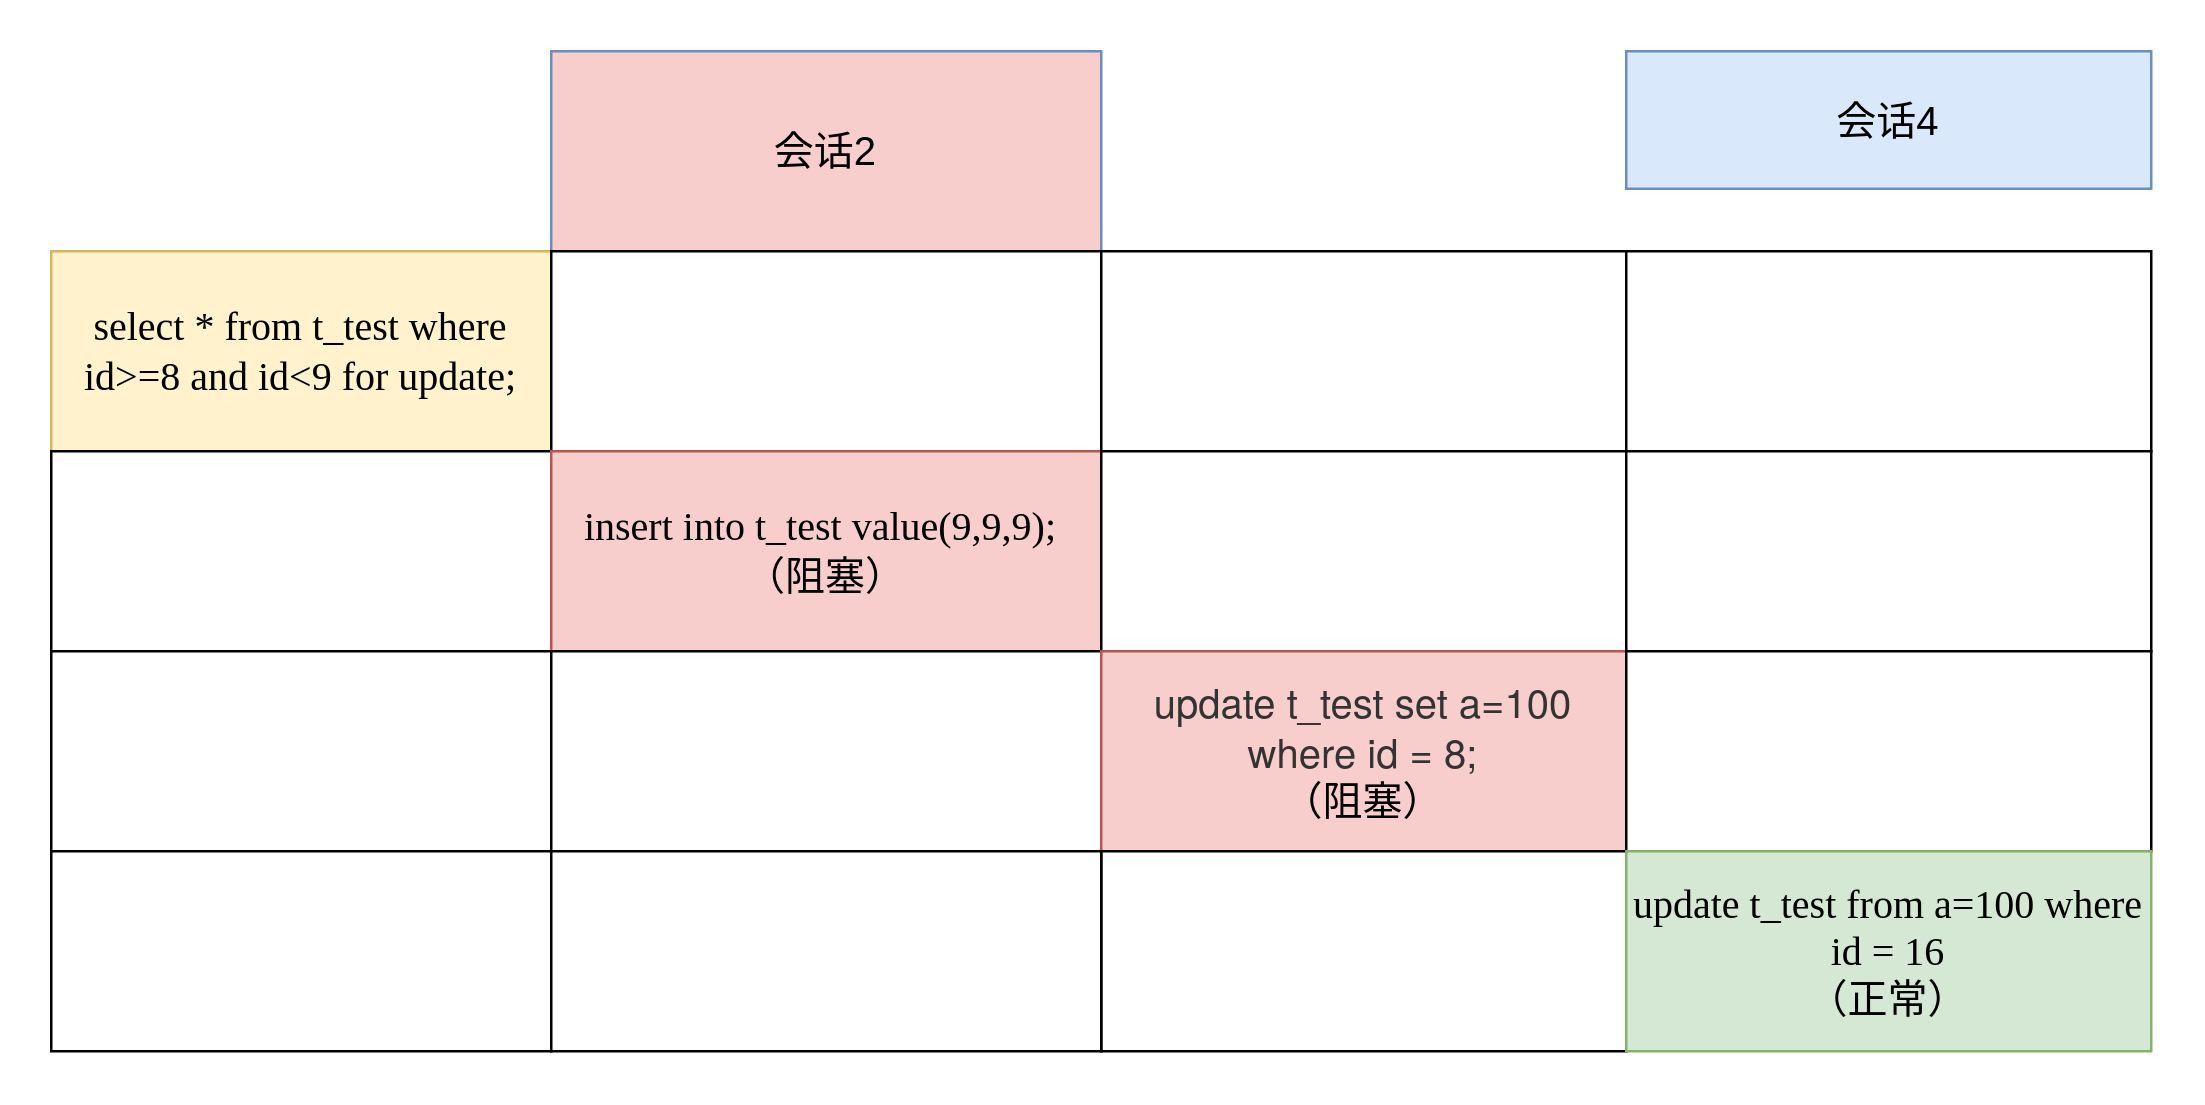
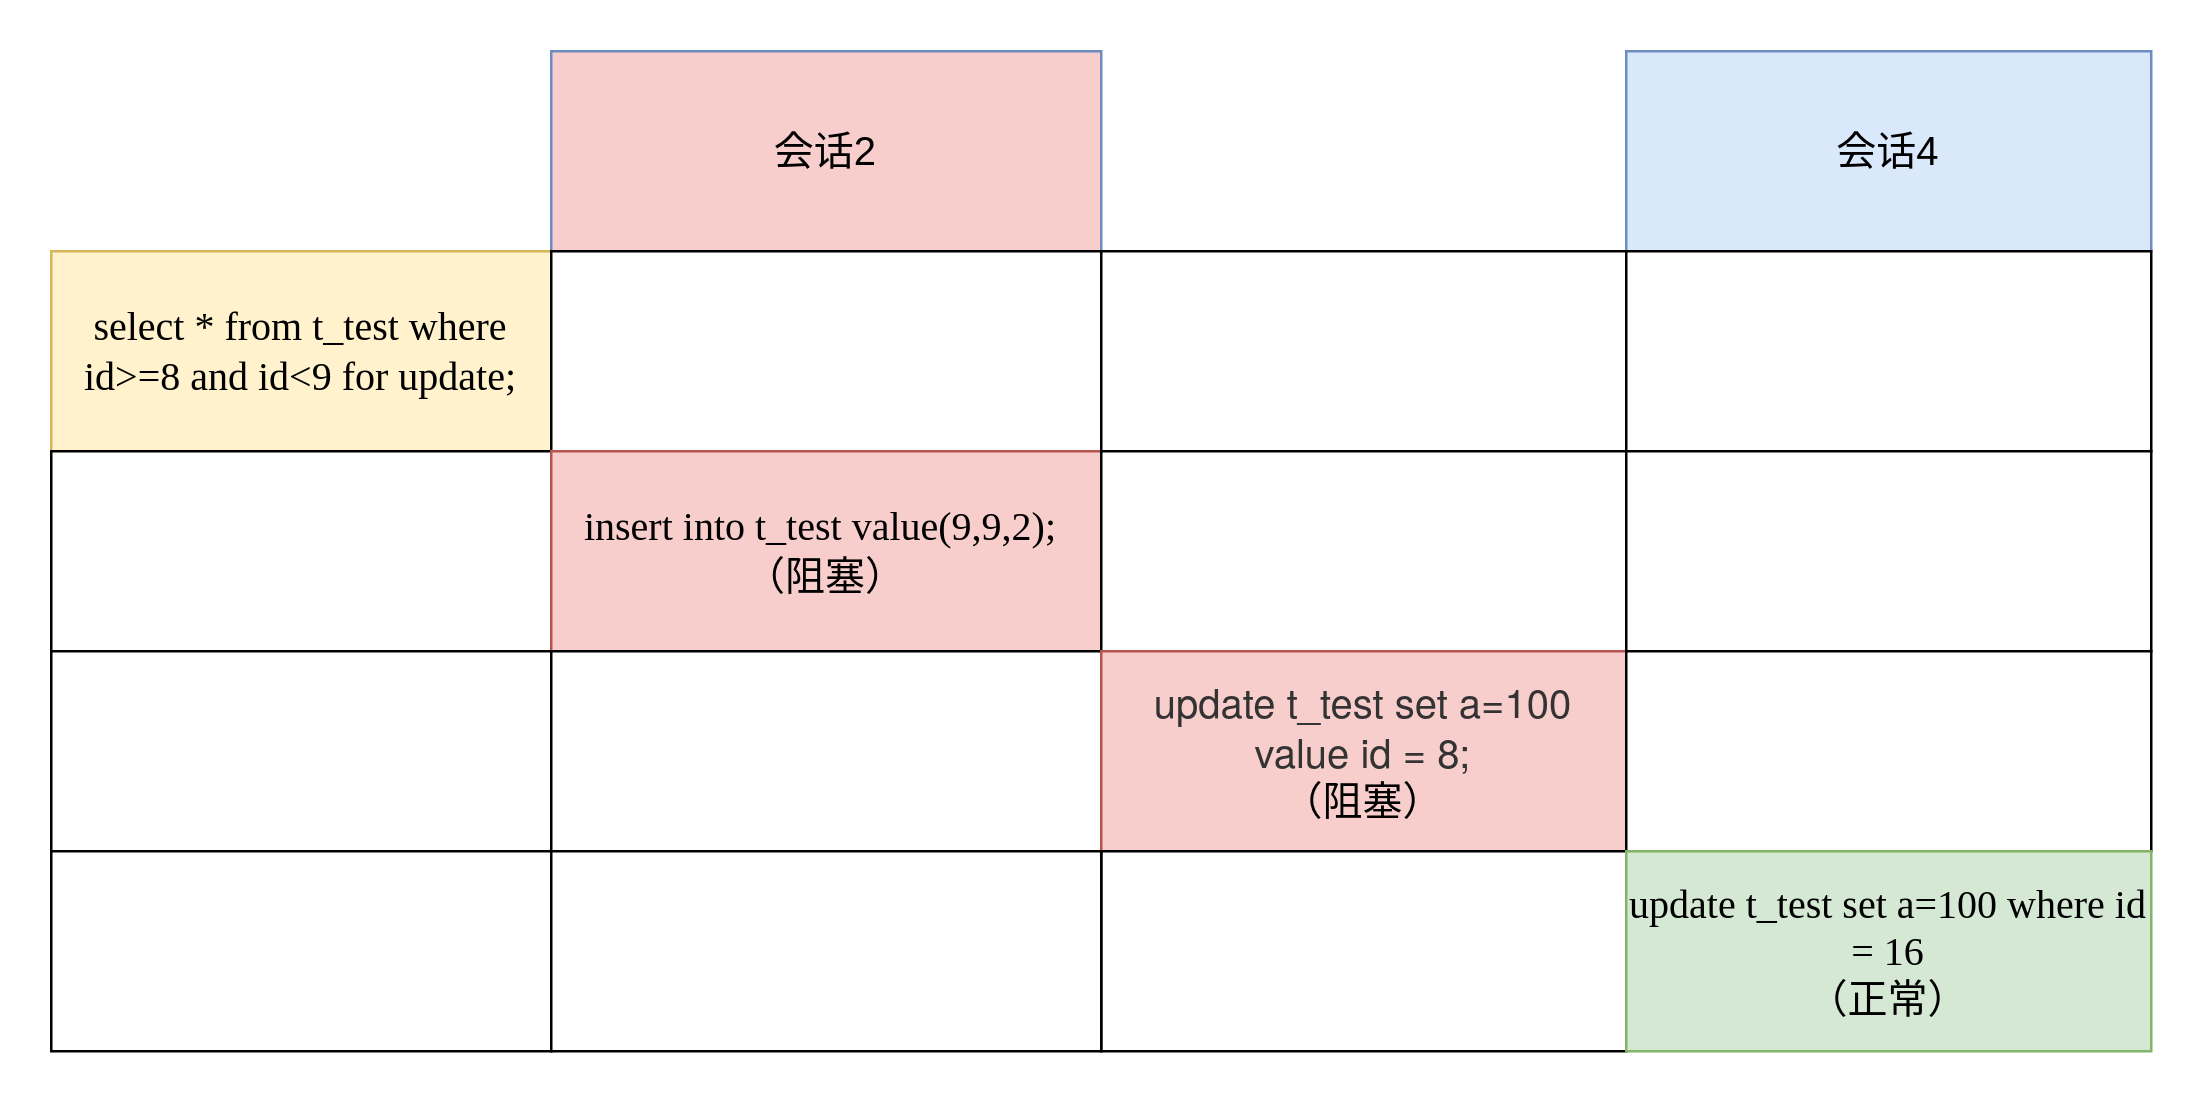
- <mxCell id="12" value="会话4" style="rounded=0;whiteSpace=wrap;html=1;fontSize=16;fillColor=#dae8fc;strokeColor=#6c8ebf;" vertex="1" parent="1"><mxGeometry x="650" y="20" width="210" height="55" as="geometry" /></mxCell>
+ <mxCell id="12" value="会话4" style="rounded=0;whiteSpace=wrap;html=1;fontSize=16;fillColor=#dae8fc;strokeColor=#6c8ebf;" vertex="1" parent="1"><mxGeometry x="650" y="20" width="210" height="80" as="geometry" /></mxCell>
- <mxCell id="7" value="insert into t_test value(9,9,9);&amp;nbsp;&lt;br&gt;（阻塞）" style="rounded=0;whiteSpace=wrap;html=1;fontSize=16;fontFamily=Times New Roman;fillColor=#f8cecc;strokeColor=#b85450;" vertex="1" parent="1"><mxGeometry x="220" y="180" width="220" height="80" as="geometry" /></mxCell>
+ <mxCell id="7" value="insert into t_test value(9,9,2);&amp;nbsp;&lt;br&gt;（阻塞）" style="rounded=0;whiteSpace=wrap;html=1;fontSize=16;fontFamily=Times New Roman;fillColor=#f8cecc;strokeColor=#b85450;" vertex="1" parent="1"><mxGeometry x="220" y="180" width="220" height="80" as="geometry" /></mxCell>
- <mxCell id="11" value="&lt;span style=&quot;color: rgb(51, 51, 51); font-family: &amp;quot;helvetica neue&amp;quot;, helvetica, arial, sans-serif; font-size: 16px; text-align: left;&quot;&gt;update t_test set a=100 where id = 8; &lt;br style=&quot;font-size: 16px;&quot;&gt;&lt;/span&gt;&lt;span style=&quot;font-size: 16px;&quot;&gt;（阻塞）&lt;br style=&quot;font-size: 16px;&quot;&gt;&lt;/span&gt;" style="rounded=0;whiteSpace=wrap;html=1;fontSize=16;fontFamily=Times New Roman;align=center;fillColor=#f8cecc;strokeColor=#b85450;" vertex="1" parent="1"><mxGeometry x="440" y="260" width="210" height="80" as="geometry" /></mxCell>
+ <mxCell id="11" value="&lt;span style=&quot;color: rgb(51, 51, 51); font-family: &amp;quot;helvetica neue&amp;quot;, helvetica, arial, sans-serif; font-size: 16px; text-align: left;&quot;&gt;update t_test set a=100 value id = 8; &lt;br style=&quot;font-size: 16px;&quot;&gt;&lt;/span&gt;&lt;span style=&quot;font-size: 16px;&quot;&gt;（阻塞）&lt;br style=&quot;font-size: 16px;&quot;&gt;&lt;/span&gt;" style="rounded=0;whiteSpace=wrap;html=1;fontSize=16;fontFamily=Times New Roman;align=center;fillColor=#f8cecc;strokeColor=#b85450;" vertex="1" parent="1"><mxGeometry x="440" y="260" width="210" height="80" as="geometry" /></mxCell>
- <mxCell id="17" value="update t_test from a=100 where id = 16&lt;span style=&quot;font-size: 16px&quot;&gt;&lt;br style=&quot;font-size: 16px&quot;&gt;（正常）&lt;br style=&quot;font-size: 16px&quot;&gt;&lt;/span&gt;" style="rounded=0;whiteSpace=wrap;html=1;fontSize=16;fontFamily=Times New Roman;align=center;fillColor=#d5e8d4;strokeColor=#82b366;" vertex="1" parent="1"><mxGeometry x="650" y="340" width="210" height="80" as="geometry" /></mxCell>
+ <mxCell id="17" value="update t_test set a=100 where id = 16&lt;span style=&quot;font-size: 16px&quot;&gt;&lt;br style=&quot;font-size: 16px&quot;&gt;（正常）&lt;br style=&quot;font-size: 16px&quot;&gt;&lt;/span&gt;" style="rounded=0;whiteSpace=wrap;html=1;fontSize=16;fontFamily=Times New Roman;align=center;fillColor=#d5e8d4;strokeColor=#82b366;" vertex="1" parent="1"><mxGeometry x="650" y="340" width="210" height="80" as="geometry" /></mxCell>
